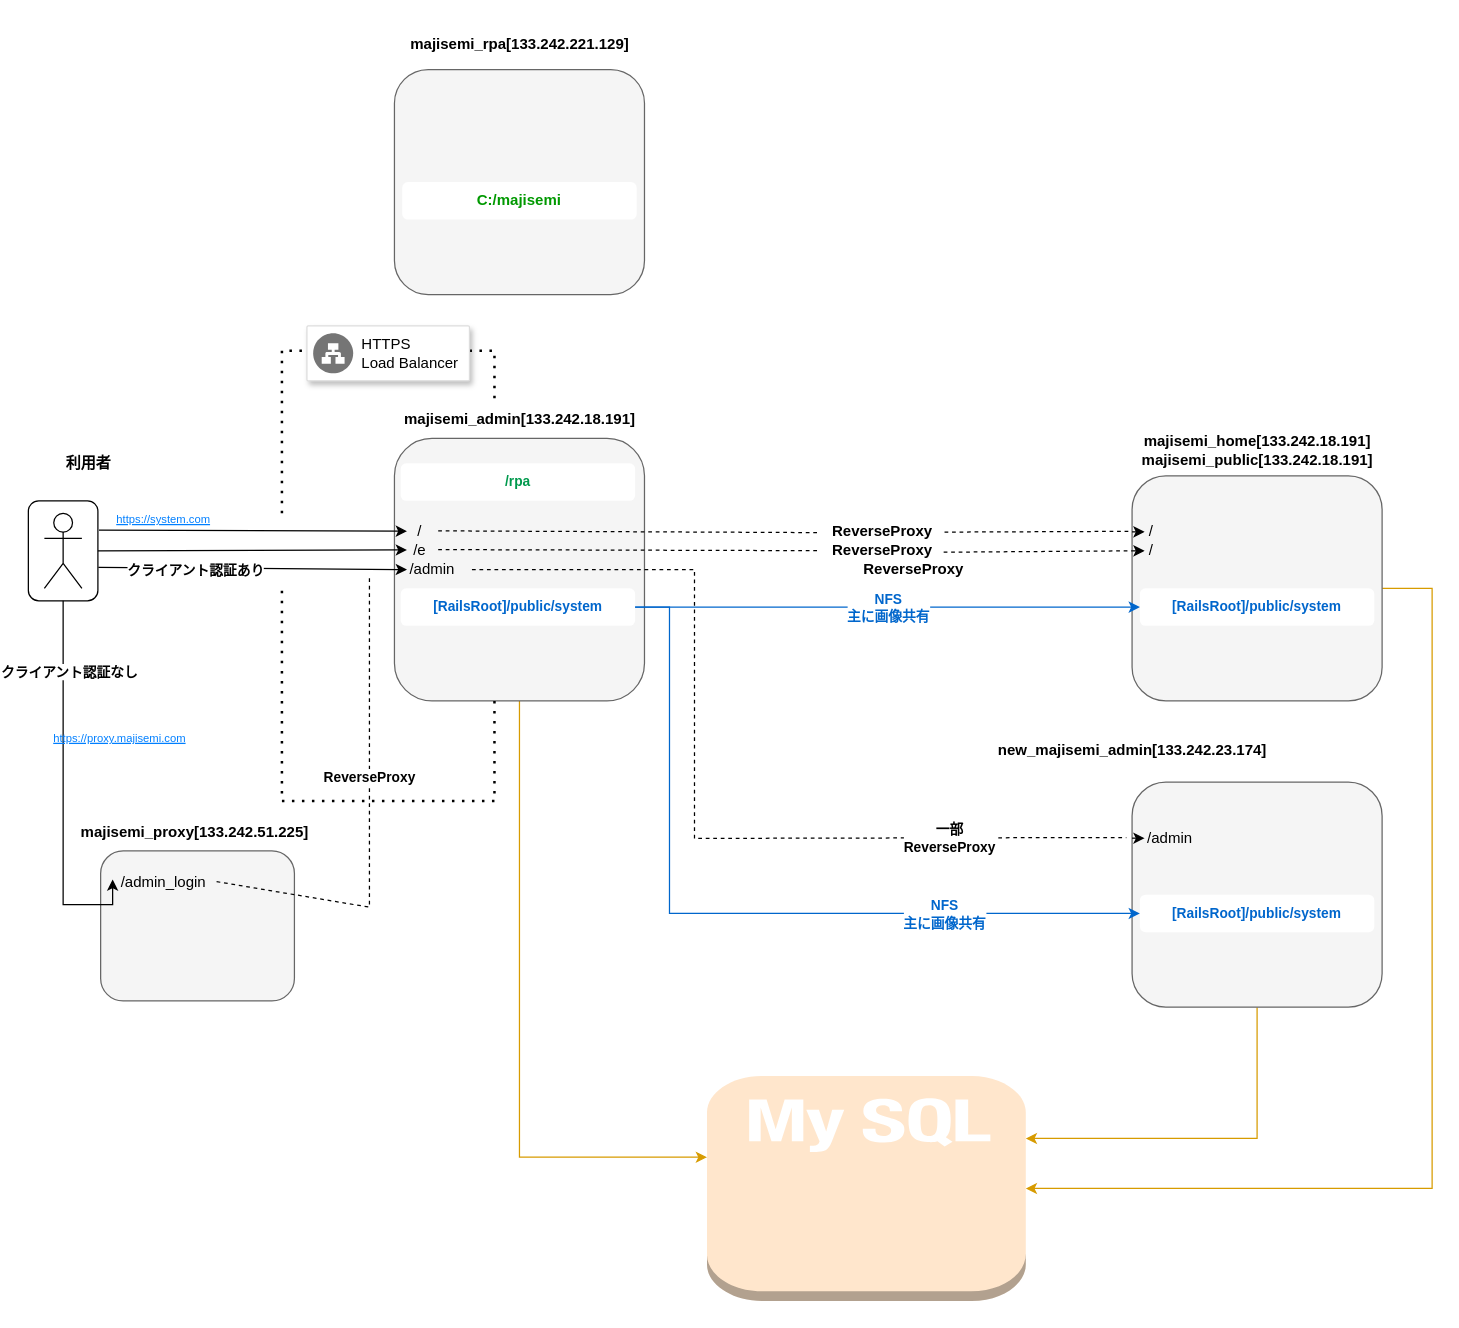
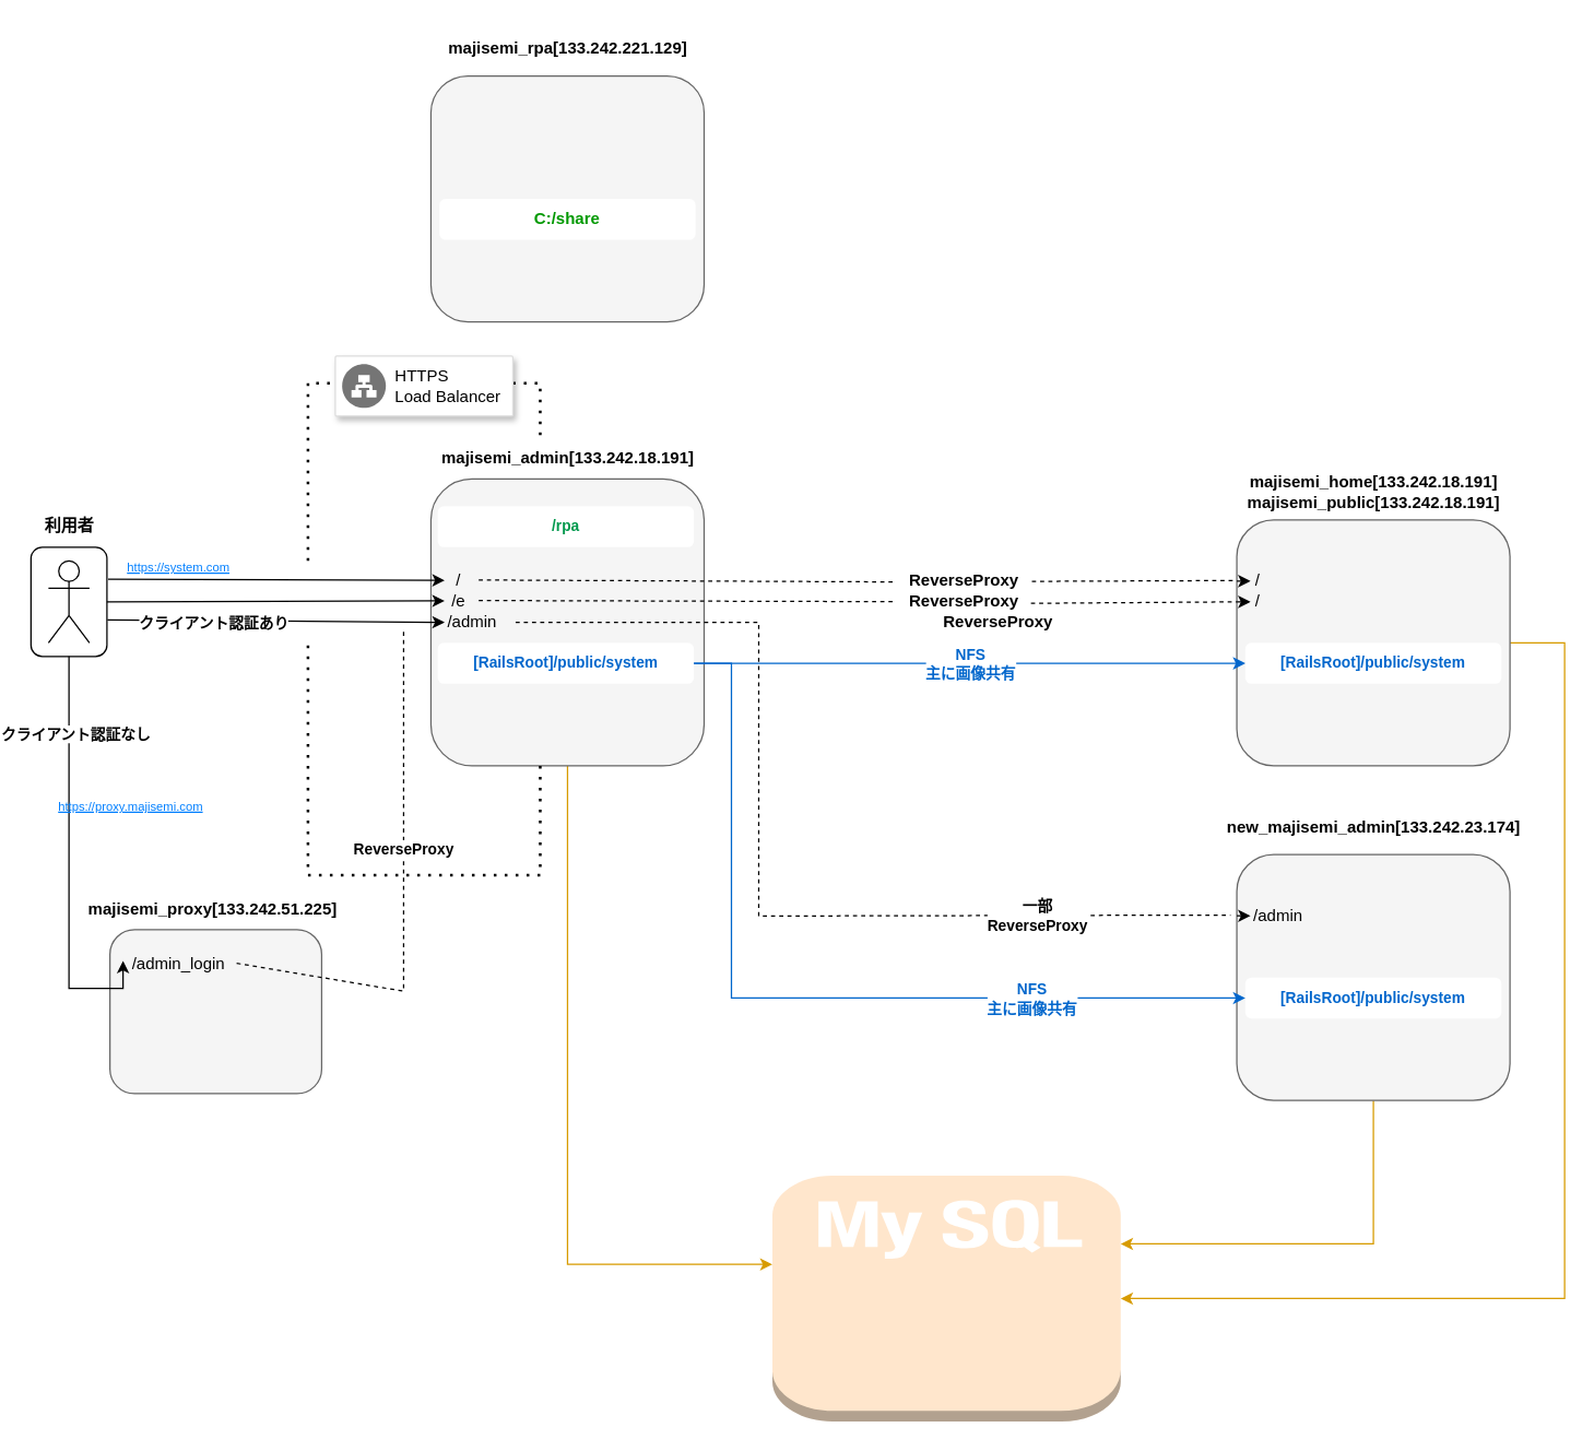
- <mxCell id="56" value="C:/majisemi" style="rounded=1;whiteSpace=wrap;html=1;strokeColor=none;fontColor=#009900;fontStyle=1" vertex="1" parent="1"><mxGeometry x="321.25" y="145" width="187.5" height="30" as="geometry" /></mxCell>
+ <mxCell id="56" value="C:/share" style="rounded=1;whiteSpace=wrap;html=1;strokeColor=none;fontColor=#009900;fontStyle=1" vertex="1" parent="1"><mxGeometry x="321.25" y="145" width="187.5" height="30" as="geometry" /></mxCell>
- <mxCell id="35" value="利用者" style="text;html=1;align=center;verticalAlign=middle;resizable=0;points=[];autosize=1;strokeColor=none;fillColor=none;fontStyle=1" vertex="1" parent="1"><mxGeometry x="40" y="355" width="60" height="30" as="geometry" /></mxCell>
+ <mxCell id="35" value="利用者" style="text;html=1;align=center;verticalAlign=middle;resizable=0;points=[];autosize=1;strokeColor=none;fillColor=none;fontStyle=1" vertex="1" parent="1"><mxGeometry x="20" y="370" width="60" height="30" as="geometry" /></mxCell>
- <mxCell id="47" value="new_majisemi_admin[133.242.23.174]" style="text;html=1;align=center;verticalAlign=middle;resizable=0;points=[];autosize=1;strokeColor=none;fillColor=none;fontStyle=1" vertex="1" parent="1"><mxGeometry x="790" y="585" width="230" height="30" as="geometry" /></mxCell>
+ <mxCell id="47" value="new_majisemi_admin[133.242.23.174]" style="text;html=1;align=center;verticalAlign=middle;resizable=0;points=[];autosize=1;strokeColor=none;fillColor=none;fontStyle=1" vertex="1" parent="1"><mxGeometry x="890" y="590" width="230" height="30" as="geometry" /></mxCell>
